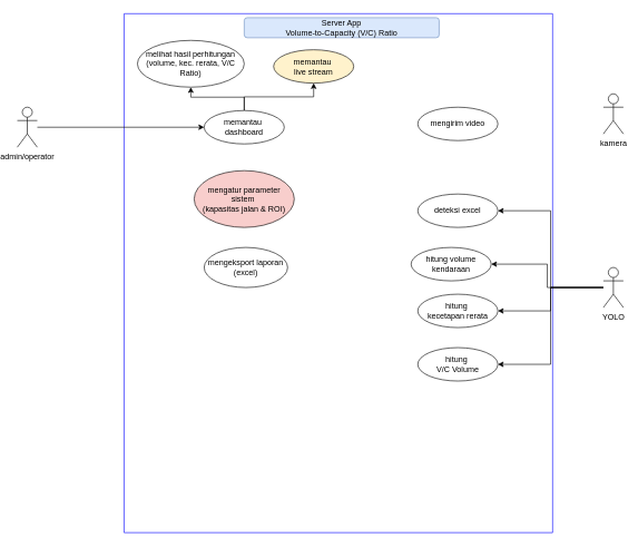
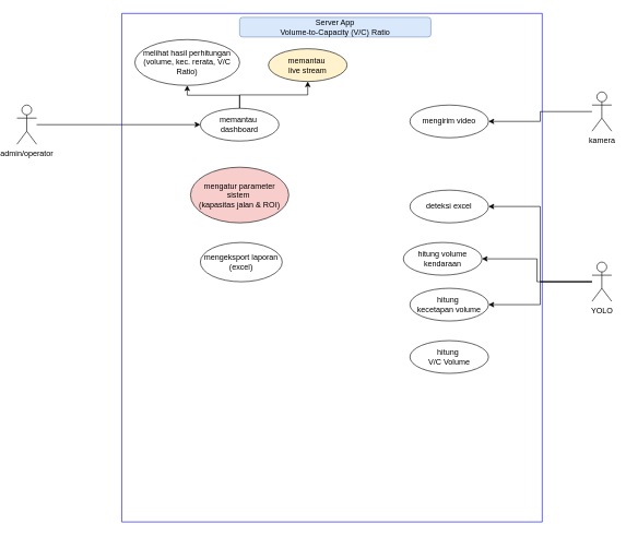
+ <mxCell id="23" style="edgeStyle=orthogonalEdgeStyle;rounded=0;orthogonalLoop=1;jettySize=auto;html=1;entryX=1;entryY=0.5;entryDx=0;entryDy=0;" edge="1" parent="1" source="24" target="11"><mxGeometry relative="1" as="geometry" /></mxCell>
- <mxCell id="14" value="hitung&amp;nbsp;&lt;div&gt;kecetapan rerata&lt;/div&gt;" style="ellipse;whiteSpace=wrap;html=1;" vertex="1" parent="2"><mxGeometry x="440" y="420" width="120" height="50" as="geometry" /></mxCell>
+ <mxCell id="14" value="hitung&amp;nbsp;&lt;div&gt;kecetapan volume&lt;/div&gt;" style="ellipse;whiteSpace=wrap;html=1;" vertex="1" parent="2"><mxGeometry x="440" y="420" width="120" height="50" as="geometry" /></mxCell>
- <mxCell id="19" style="edgeStyle=orthogonalEdgeStyle;rounded=0;orthogonalLoop=1;jettySize=auto;html=1;entryX=1;entryY=0.5;entryDx=0;entryDy=0;" edge="1" parent="1" source="20" target="15"><mxGeometry relative="1" as="geometry" /></mxCell>
